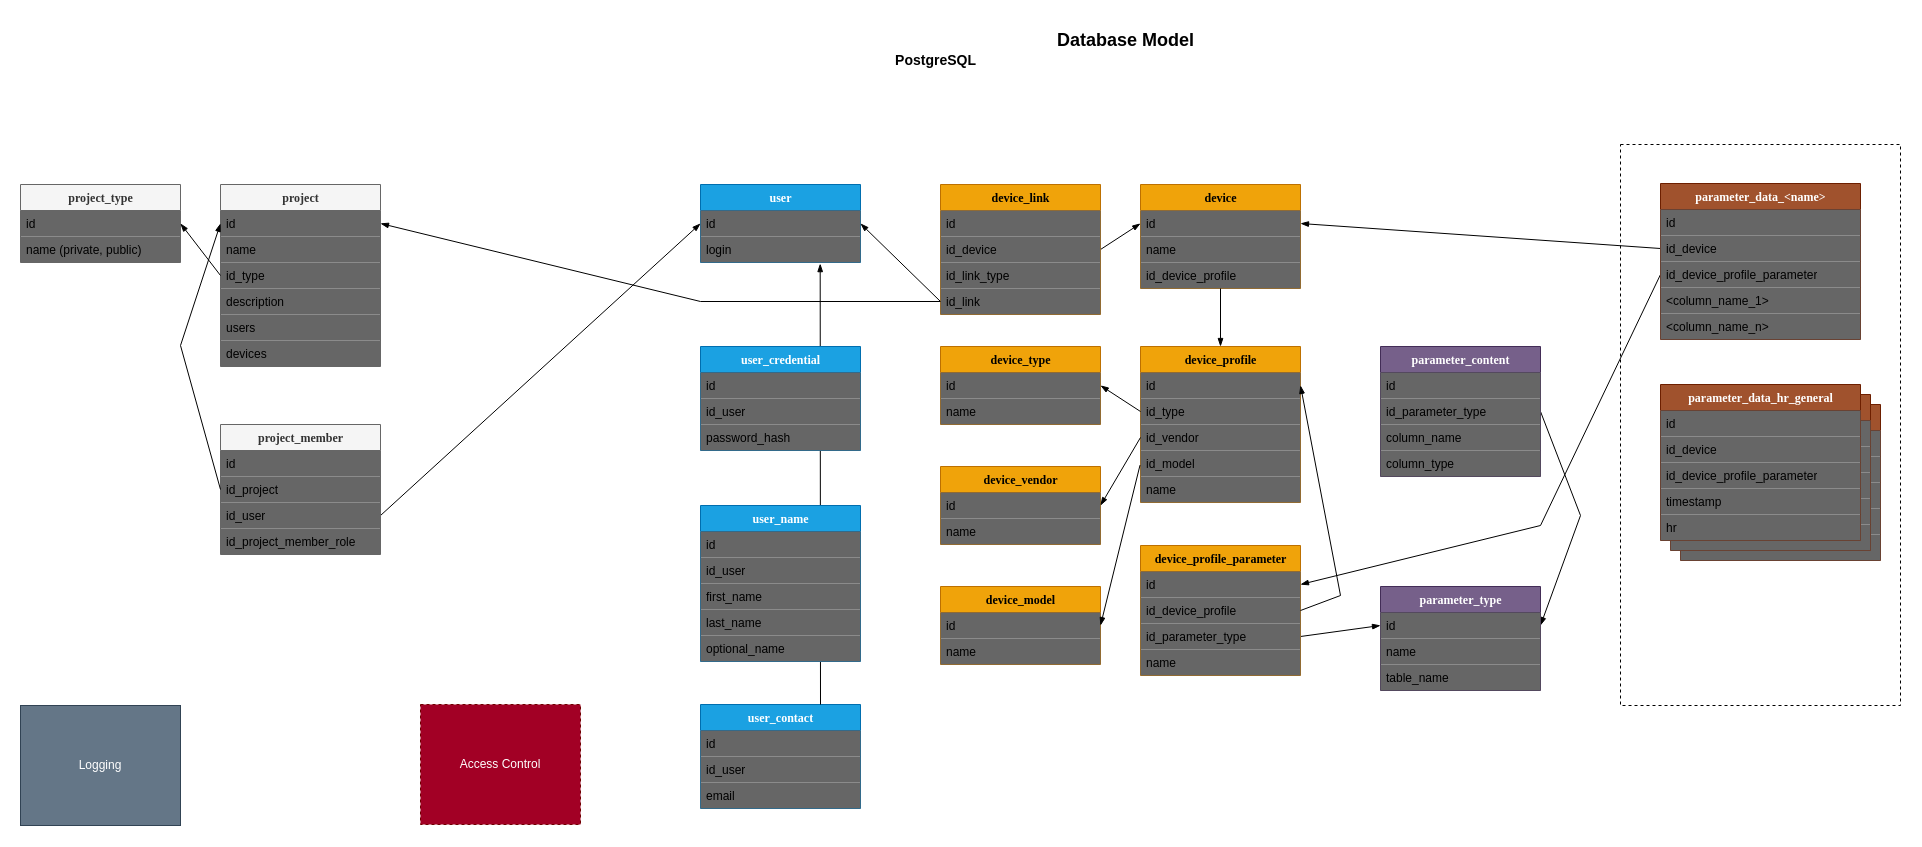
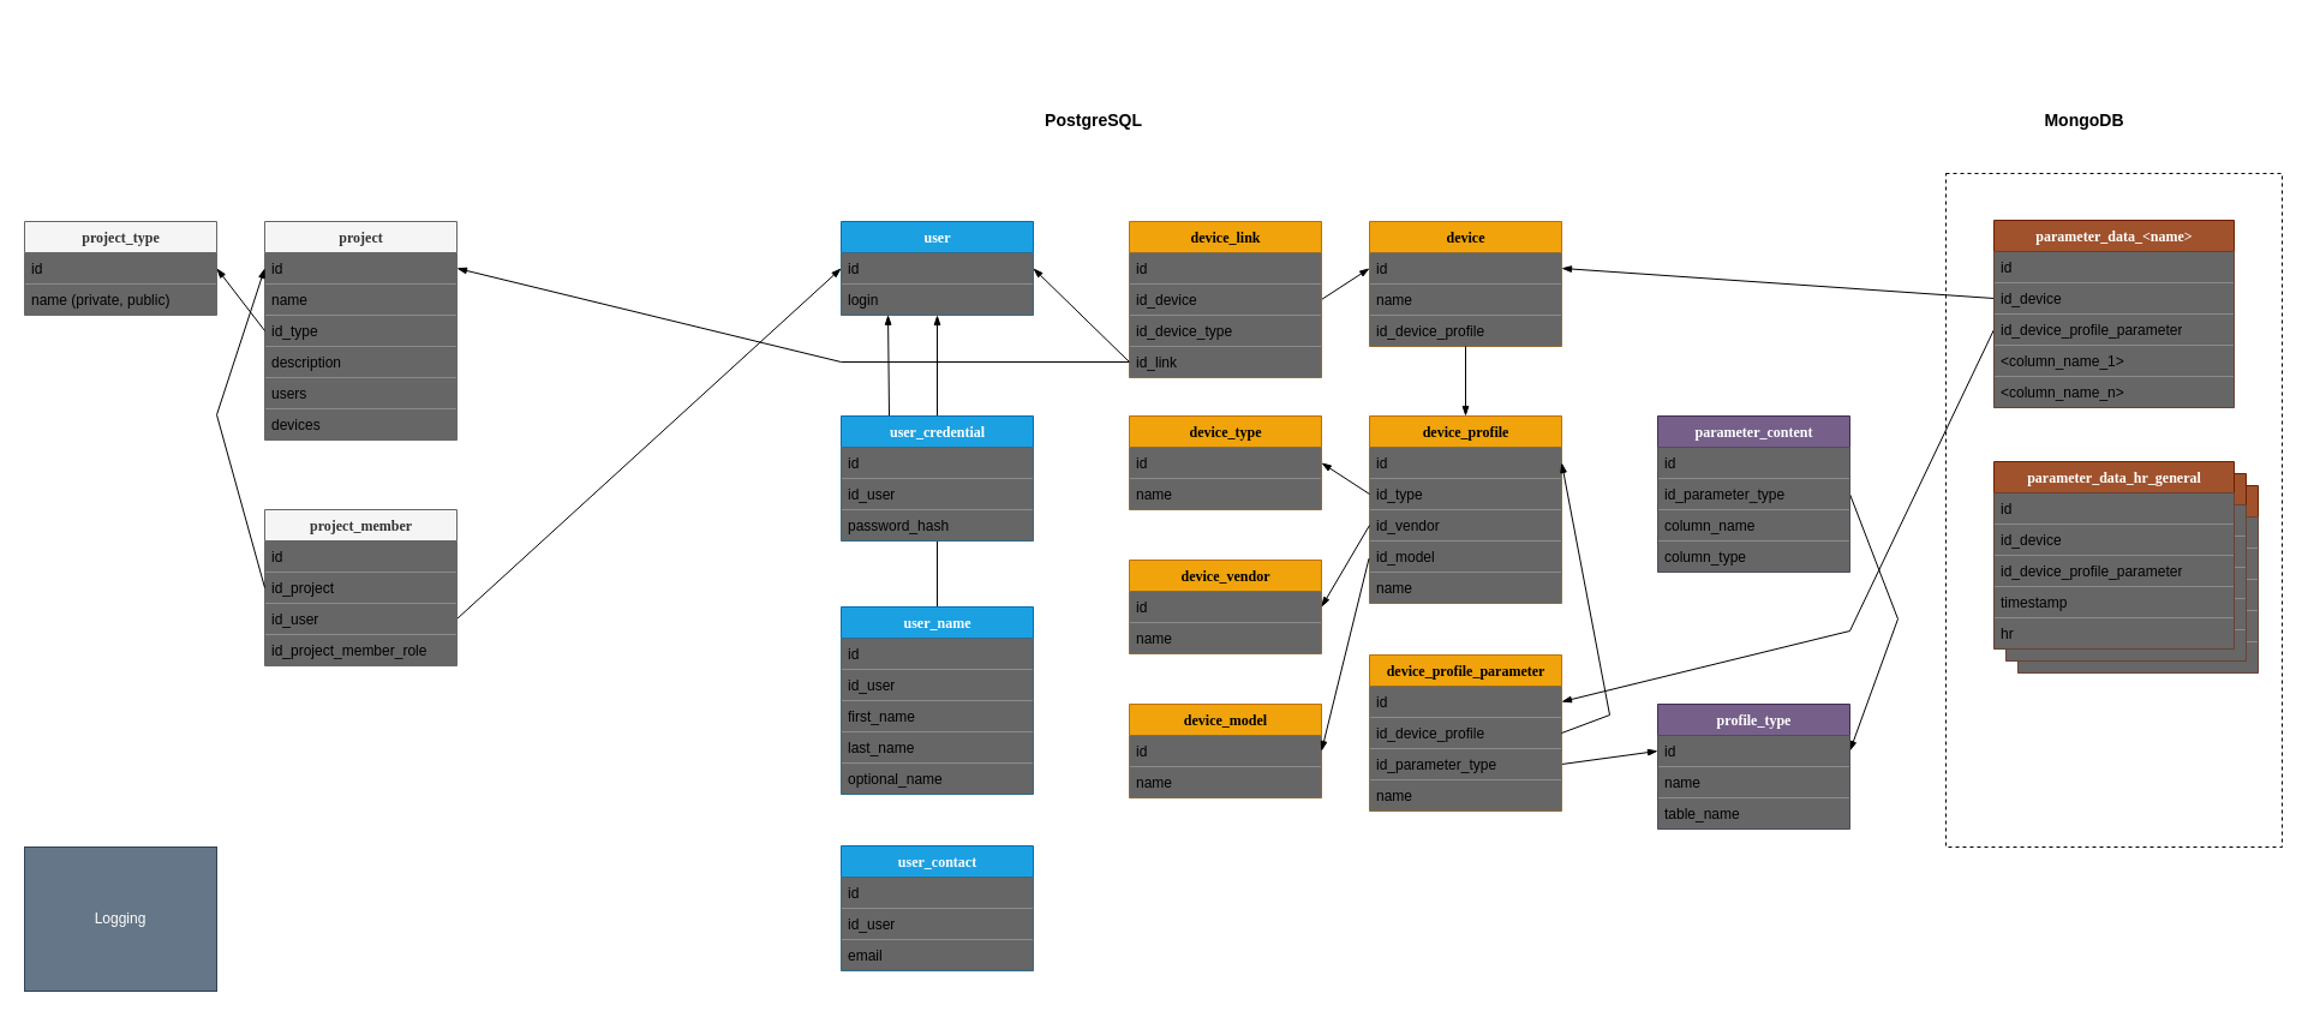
- <mxCell id="34" value="Database Model" style="text;html=1;resizable=0;autosize=1;align=center;verticalAlign=middle;points=[];fillColor=none;strokeColor=none;rounded=0;fontStyle=1;fontSize=18;" parent="1" vertex="1"><mxGeometry x="1045" y="20" width="160" height="40" as="geometry" /></mxCell>
- <mxCell id="104" value="PostgreSQL" style="text;html=1;resizable=0;autosize=1;align=center;verticalAlign=middle;points=[];fillColor=none;strokeColor=none;rounded=0;fontStyle=1;fontSize=14;" parent="1" vertex="1"><mxGeometry x="885" y="45" width="100" height="30" as="geometry" /></mxCell>
+ <mxCell id="104" value="PostgreSQL" style="text;html=1;resizable=0;autosize=1;align=center;verticalAlign=middle;points=[];fillColor=none;strokeColor=none;rounded=0;fontStyle=1;fontSize=14;" parent="1" vertex="1"><mxGeometry y="85" width="100" height="30" as="geometry" x="860" /></mxCell>
+ <mxCell id="103" value="MongoDB" style="text;html=1;resizable=0;autosize=1;align=center;verticalAlign=middle;points=[];fillColor=none;strokeColor=none;rounded=0;fontStyle=1;fontSize=14;" parent="1" vertex="1"><mxGeometry x="1690" y="85" width="90" height="30" as="geometry" /></mxCell>
- <mxCell id="94" value="id_link_type" style="text;html=1;strokeColor=none;fillColor=#666666;align=left;verticalAlign=top;spacingLeft=4;spacingRight=4;whiteSpace=wrap;overflow=hidden;rotatable=0;points=[[0,0.5],[1,0.5]];portConstraint=eastwest;" parent="91" vertex="1"><mxGeometry y="78" width="160" height="26" as="geometry" /></mxCell>
+ <mxCell id="94" value="id_device_type" style="text;html=1;strokeColor=none;fillColor=#666666;align=left;verticalAlign=top;spacingLeft=4;spacingRight=4;whiteSpace=wrap;overflow=hidden;rotatable=0;points=[[0,0.5],[1,0.5]];portConstraint=eastwest;" parent="91" vertex="1"><mxGeometry y="78" width="160" height="26" as="geometry" /></mxCell>
+ <mxCell id="118" style="rounded=0;orthogonalLoop=1;jettySize=auto;html=1;fillColor=#666666;endArrow=none;endFill=0;startArrow=blockThin;startFill=1;entryX=0.25;entryY=0;entryDx=0;entryDy=0;exitX=0.244;exitY=0.991;exitDx=0;exitDy=0;exitPerimeter=0;" edge="1" parent="1" source="26" target="119"><mxGeometry relative="1" as="geometry"><mxPoint x="790" y="272" as="sourcePoint" /><mxPoint x="790" y="476" as="targetPoint" /></mxGeometry></mxCell>
+ <mxCell id="102" style="rounded=0;orthogonalLoop=1;jettySize=auto;html=1;fillColor=#666666;endArrow=none;endFill=0;startArrow=blockThin;startFill=1;entryX=0.5;entryY=0;entryDx=0;entryDy=0;" parent="1" source="24" target="123" edge="1"><mxGeometry relative="1" as="geometry"><mxPoint x="709.36" y="198.446" as="sourcePoint" /><mxPoint x="630" y="337" as="targetPoint" /></mxGeometry></mxCell>
- <mxCell id="117" value="" style="rounded=0;orthogonalLoop=1;jettySize=auto;html=1;fillColor=#666666;endArrow=none;endFill=0;startArrow=blockThin;startFill=1;entryX=0.75;entryY=0;entryDx=0;entryDy=0;exitX=0.748;exitY=1.044;exitDx=0;exitDy=0;exitPerimeter=0;" edge="1" parent="1" source="26" target="98"><mxGeometry relative="1" as="geometry"><mxPoint x="829" y="262" as="sourcePoint" /><mxPoint x="829" y="545" as="targetPoint" /></mxGeometry></mxCell>
- <mxCell id="40" value="parameter_type" style="swimlane;html=1;fontStyle=1;align=center;verticalAlign=top;childLayout=stackLayout;horizontal=1;startSize=26;horizontalStack=0;resizeParent=1;resizeLast=0;collapsible=1;marginBottom=0;swimlaneFillColor=#ffffff;rounded=0;shadow=0;comic=0;labelBackgroundColor=none;strokeWidth=1;fillColor=#76608a;fontFamily=Verdana;fontSize=12;fontColor=#ffffff;strokeColor=#432D57;" parent="1" vertex="1"><mxGeometry x="1380" y="586" width="160" height="104" as="geometry"><mxRectangle x="430" y="83" width="90" height="30" as="alternateBounds" /></mxGeometry></mxCell>
+ <mxCell id="40" value="profile_type" style="swimlane;html=1;fontStyle=1;align=center;verticalAlign=top;childLayout=stackLayout;horizontal=1;startSize=26;horizontalStack=0;resizeParent=1;resizeLast=0;collapsible=1;marginBottom=0;swimlaneFillColor=#ffffff;rounded=0;shadow=0;comic=0;labelBackgroundColor=none;strokeWidth=1;fillColor=#76608a;fontFamily=Verdana;fontSize=12;fontColor=#ffffff;strokeColor=#432D57;" parent="1" vertex="1"><mxGeometry x="1380" y="586" width="160" height="104" as="geometry"><mxRectangle x="430" y="83" width="90" height="30" as="alternateBounds" /></mxGeometry></mxCell>
- <mxCell id="129" value="Access Control" style="rounded=0;whiteSpace=wrap;html=1;dashed=1;fontSize=12;fontColor=#ffffff;fillColor=#a20025;strokeColor=#6F0000;" vertex="1" parent="1"><mxGeometry x="420" y="704" width="160" height="120" as="geometry" /></mxCell>
